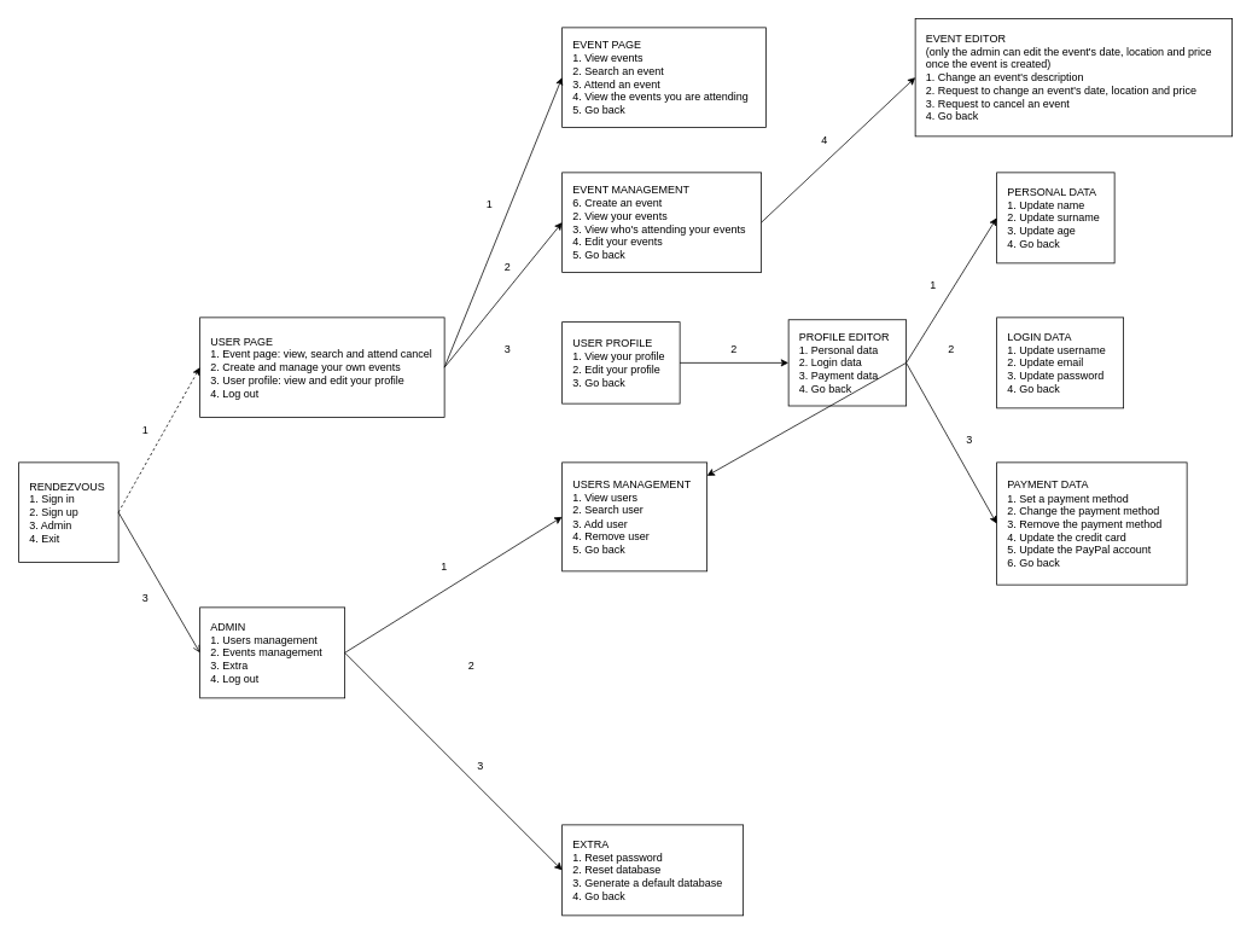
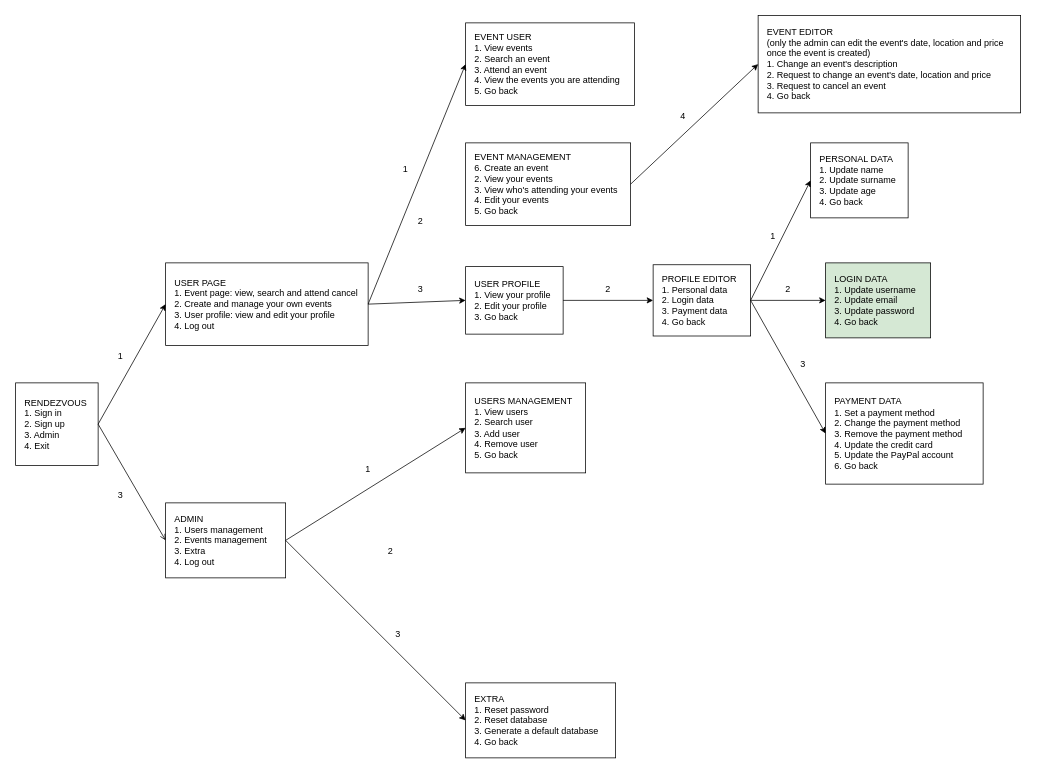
- <mxCell id="7" value="EVENT PAGE&lt;div&gt;1. View events&lt;/div&gt;&lt;div&gt;2. Search an event&lt;/div&gt;&lt;div&gt;3. Attend an event&lt;/div&gt;&lt;div&gt;4. View the events you are attending&lt;/div&gt;&lt;div&gt;5. Go back&lt;/div&gt;" style="rounded=0;whiteSpace=wrap;html=1;align=left;spacingLeft=10;" parent="1" vertex="1"><mxGeometry x="620" y="30" width="225" height="110" as="geometry" /></mxCell>
+ <mxCell id="7" value="EVENT USER&lt;div&gt;1. View events&lt;/div&gt;&lt;div&gt;2. Search an event&lt;/div&gt;&lt;div&gt;3. Attend an event&lt;/div&gt;&lt;div&gt;4. View the events you are attending&lt;/div&gt;&lt;div&gt;5. Go back&lt;/div&gt;" style="rounded=0;whiteSpace=wrap;html=1;align=left;spacingLeft=10;" parent="1" vertex="1"><mxGeometry x="620" y="30" width="225" height="110" as="geometry" /></mxCell>
- <mxCell id="12" value="PERSONAL DATA&lt;div&gt;1. Update name&lt;/div&gt;&lt;div&gt;2. Update surname&lt;/div&gt;&lt;div&gt;3. Update age&lt;/div&gt;&lt;div&gt;4. Go back&lt;/div&gt;" style="rounded=0;whiteSpace=wrap;html=1;align=left;spacingLeft=10;" parent="1" vertex="1"><mxGeometry x="1100" y="190" width="130" height="100" as="geometry" /></mxCell>
+ <mxCell id="12" value="PERSONAL DATA&lt;div&gt;1. Update name&lt;/div&gt;&lt;div&gt;2. Update surname&lt;/div&gt;&lt;div&gt;3. Update age&lt;/div&gt;&lt;div&gt;4. Go back&lt;/div&gt;" style="rounded=0;whiteSpace=wrap;html=1;align=left;spacingLeft=10;" parent="1" vertex="1"><mxGeometry x="1080" y="190" width="130" height="100" as="geometry" /></mxCell>
- <mxCell id="17" value="" style="endArrow=classic;html=1;rounded=0;exitX=1;exitY=0.5;exitDx=0;exitDy=0;entryX=0;entryY=0.5;entryDx=0;entryDy=0;" parent="1" source="3" target="8" edge="1"><mxGeometry width="50" height="50" relative="1" as="geometry"><mxPoint x="550" y="380" as="sourcePoint" /><mxPoint x="600" y="330" as="targetPoint" /></mxGeometry></mxCell>
- <mxCell id="13" value="LOGIN DATA&lt;div&gt;1. Update username&lt;/div&gt;&lt;div&gt;2. Update email&lt;/div&gt;&lt;div&gt;3. Update password&lt;/div&gt;&lt;div&gt;4. Go back&lt;/div&gt;" style="rounded=0;whiteSpace=wrap;html=1;align=left;spacingLeft=10;" parent="1" vertex="1"><mxGeometry x="1100" y="350" width="140" height="100" as="geometry" /></mxCell>
+ <mxCell id="13" value="LOGIN DATA&lt;div&gt;1. Update username&lt;/div&gt;&lt;div&gt;2. Update email&lt;/div&gt;&lt;div&gt;3. Update password&lt;/div&gt;&lt;div&gt;4. Go back&lt;/div&gt;" style="rounded=0;whiteSpace=wrap;html=1;align=left;spacingLeft=10;fillColor=#d5e8d4;" parent="1" vertex="1"><mxGeometry x="1100" y="350" width="140" height="100" as="geometry" /></mxCell>
+ <mxCell id="16" value="" style="endArrow=classic;html=1;rounded=0;exitX=1;exitY=0.5;exitDx=0;exitDy=0;entryX=0;entryY=0.5;entryDx=0;entryDy=0;" parent="1" source="3" target="9" edge="1"><mxGeometry width="50" height="50" relative="1" as="geometry"><mxPoint x="440" y="620" as="sourcePoint" /><mxPoint x="490" y="570" as="targetPoint" /></mxGeometry></mxCell>
- <mxCell id="23" value="" style="endArrow=classic;html=1;rounded=0;exitX=1;exitY=0.5;exitDx=0;exitDy=0;" parent="1" source="11" target="4" edge="1"><mxGeometry width="50" height="50" relative="1" as="geometry"><mxPoint x="970" y="520" as="sourcePoint" /><mxPoint x="1020" y="470" as="targetPoint" /></mxGeometry></mxCell>
+ <mxCell id="23" value="" style="endArrow=classic;html=1;rounded=0;exitX=1;exitY=0.5;exitDx=0;exitDy=0;entryX=0;entryY=0.5;entryDx=0;entryDy=0;" parent="1" source="11" target="13" edge="1"><mxGeometry width="50" height="50" relative="1" as="geometry"><mxPoint x="970" y="520" as="sourcePoint" /><mxPoint x="1020" y="470" as="targetPoint" /></mxGeometry></mxCell>
- <mxCell id="19" value="" style="endArrow=classic;html=1;rounded=0;exitX=1;exitY=0.5;exitDx=0;exitDy=0;entryX=0;entryY=0.5;entryDx=0;entryDy=0;dashed=1;" parent="1" source="2" target="3" edge="1"><mxGeometry width="50" height="50" relative="1" as="geometry"><mxPoint x="440" y="530" as="sourcePoint" /><mxPoint x="490" y="480" as="targetPoint" /></mxGeometry></mxCell>
+ <mxCell id="19" value="" style="endArrow=classic;html=1;rounded=0;exitX=1;exitY=0.5;exitDx=0;exitDy=0;entryX=0;entryY=0.5;entryDx=0;entryDy=0;" parent="1" source="2" target="3" edge="1"><mxGeometry width="50" height="50" relative="1" as="geometry"><mxPoint x="440" y="530" as="sourcePoint" /><mxPoint x="490" y="480" as="targetPoint" /></mxGeometry></mxCell>
